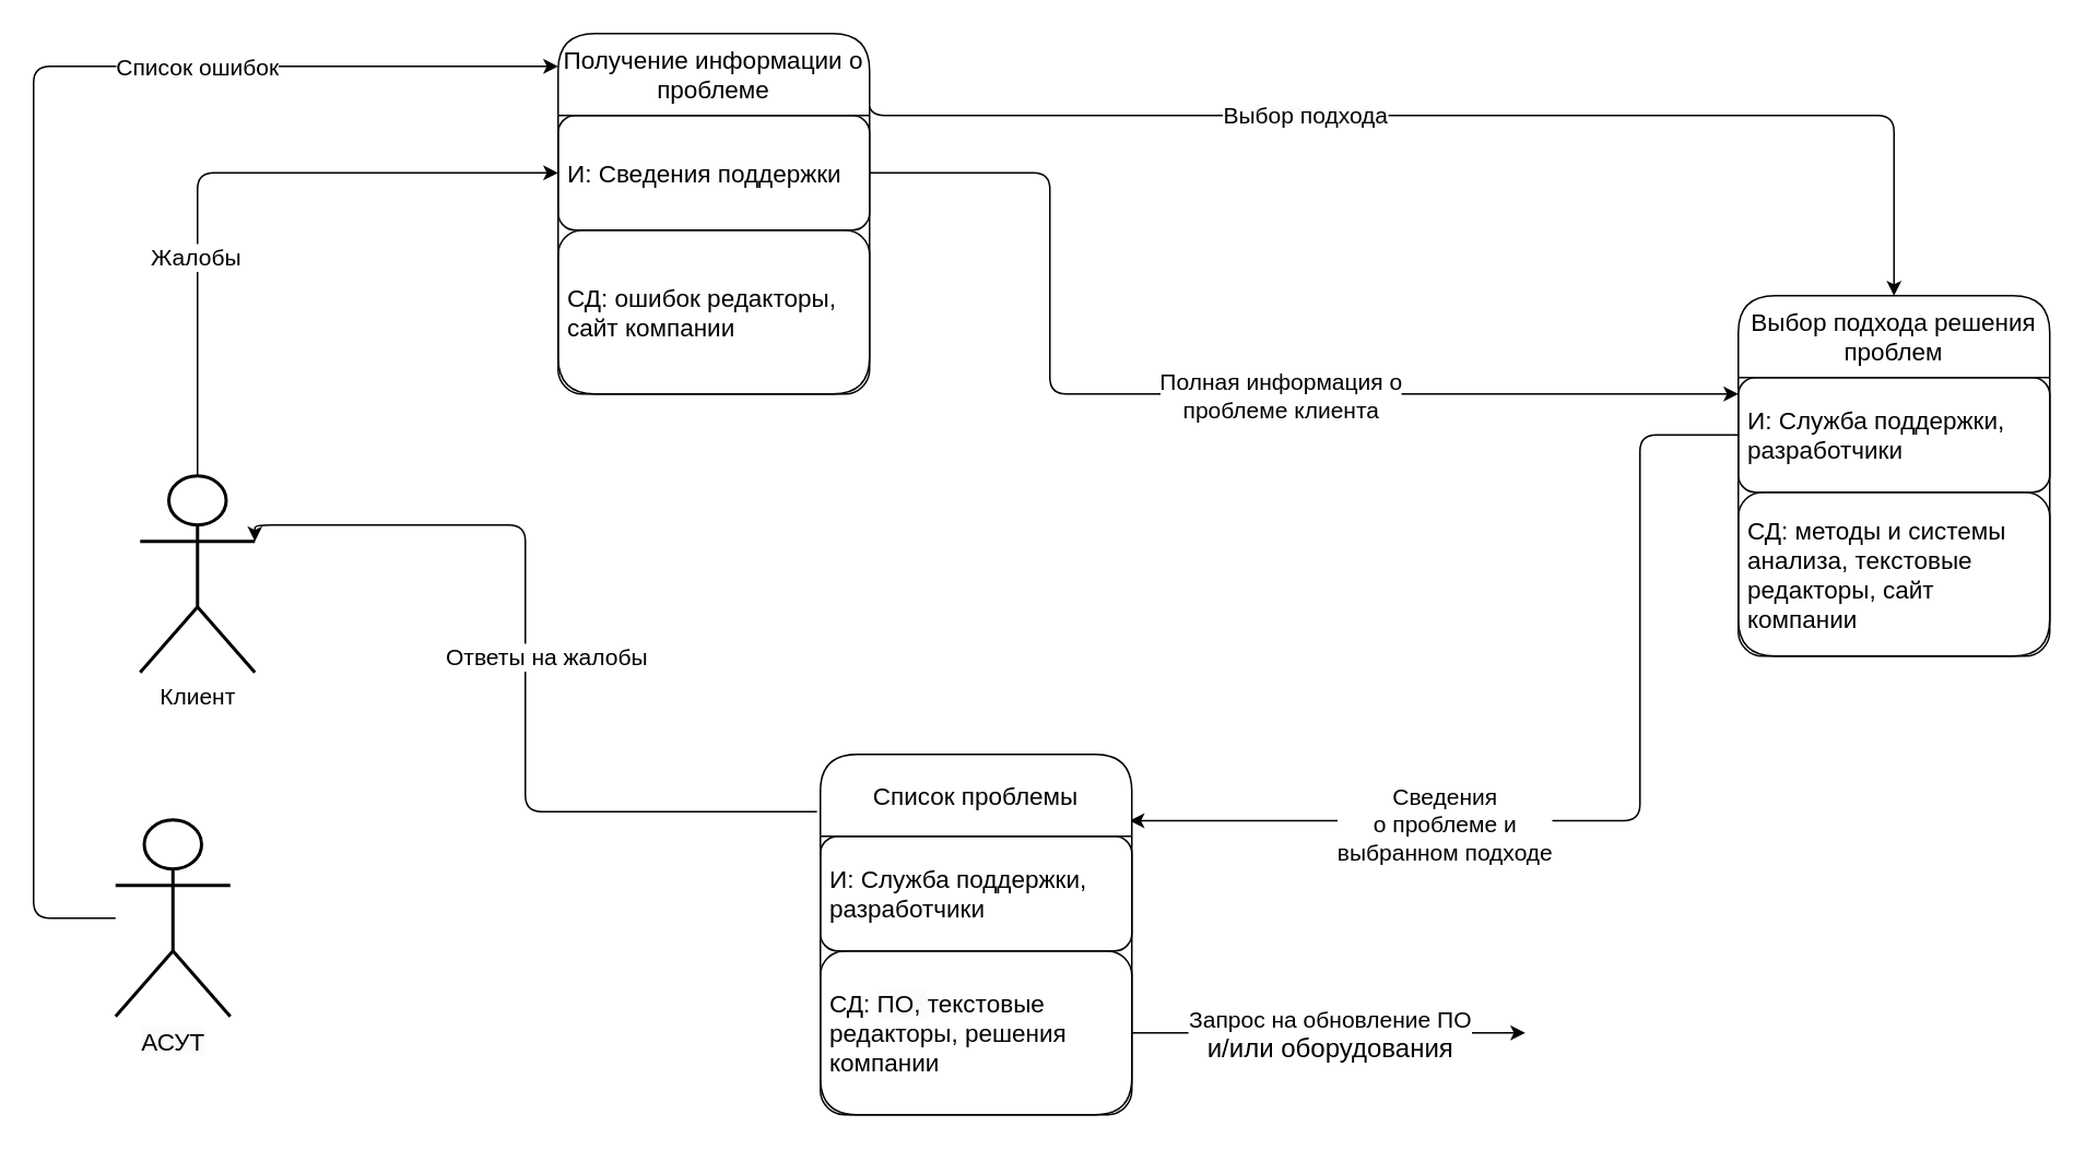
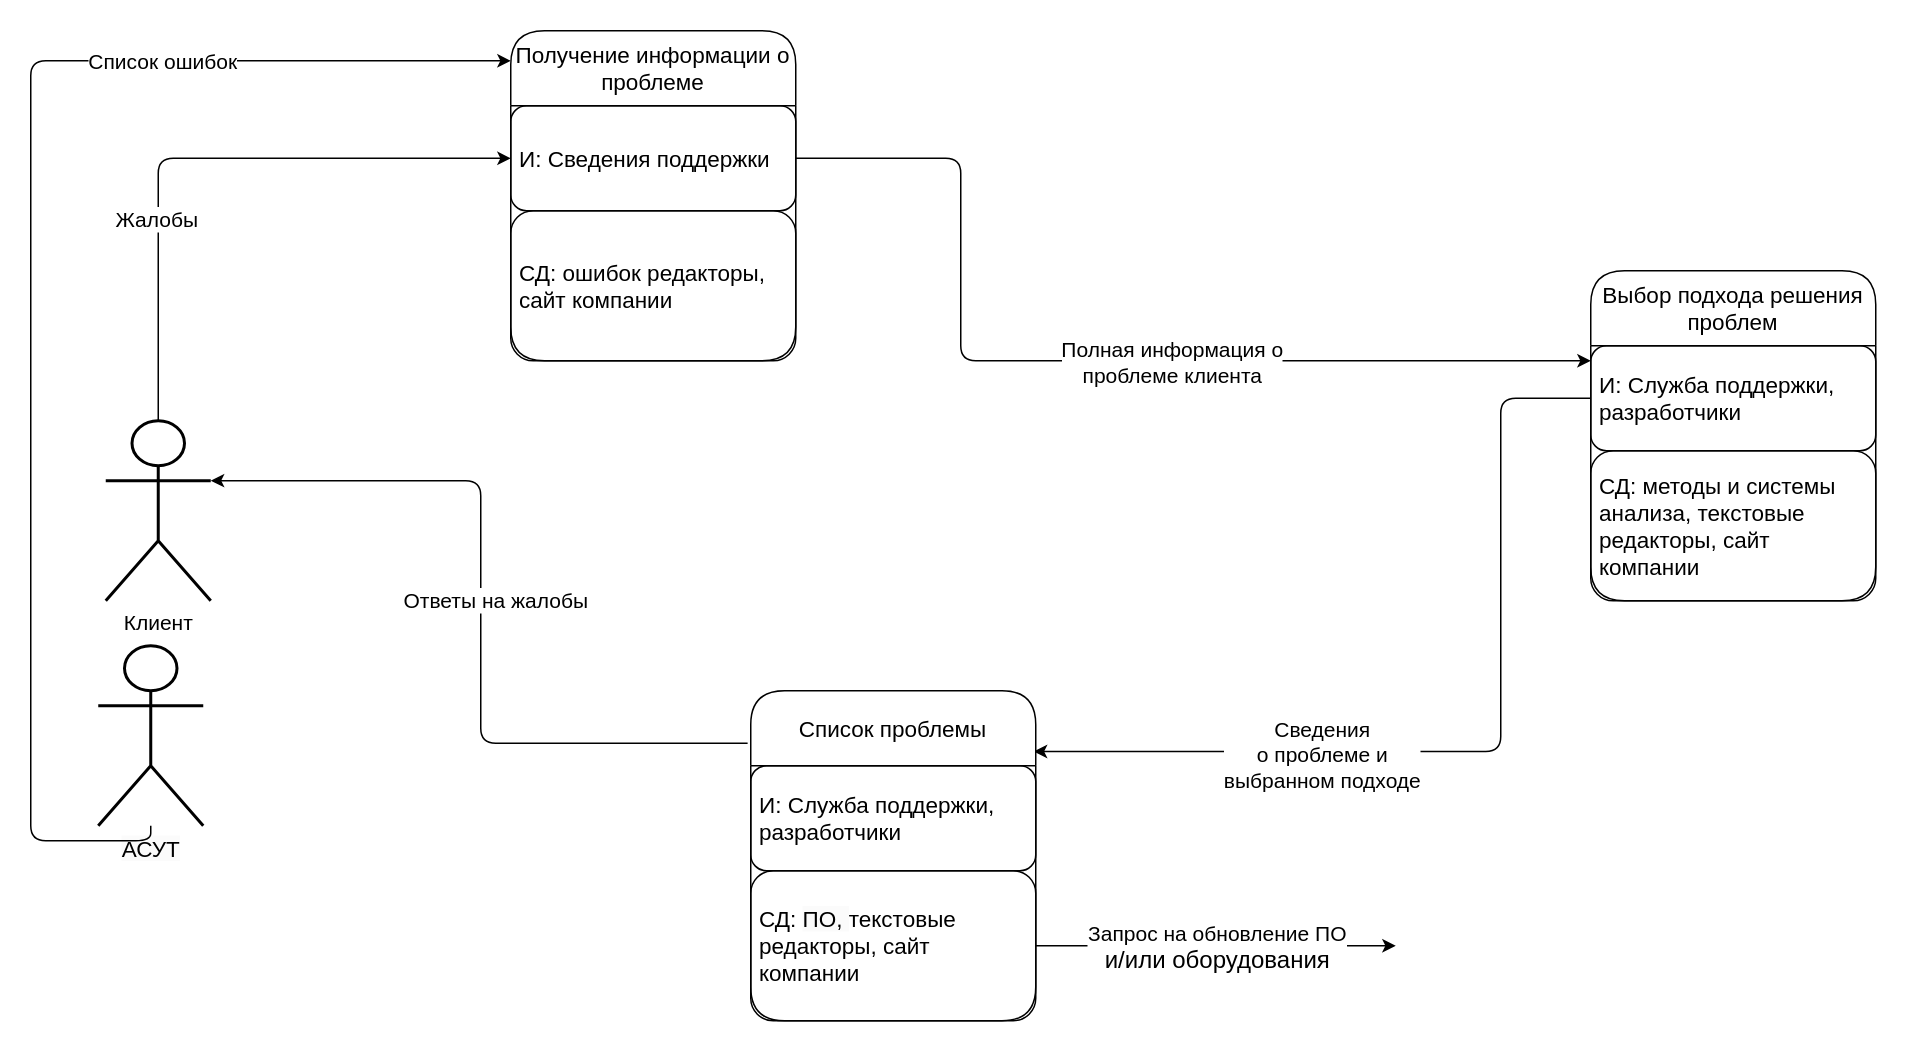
- <mxCell id="5" style="edgeStyle=orthogonalEdgeStyle;rounded=1;orthogonalLoop=1;jettySize=auto;html=1;exitX=0.995;exitY=0.109;exitDx=0;exitDy=0;exitPerimeter=0;entryX=0.5;entryY=0;entryDx=0;entryDy=0;" parent="1" source="7" target="14" edge="1"><mxGeometry relative="1" as="geometry"><Array as="points"><mxPoint x="529" y="70" /><mxPoint x="1155" y="70" /></Array><mxPoint x="850" y="40" as="sourcePoint" /></mxGeometry></mxCell>
- <mxCell id="6" value="&lt;span style=&quot;font-size: 14px;&quot;&gt;Выбор подхода&lt;/span&gt;" style="edgeLabel;html=1;align=center;verticalAlign=middle;resizable=0;points=[];rounded=1;" parent="5" vertex="1" connectable="0"><mxGeometry x="-0.091" y="1" relative="1" as="geometry"><mxPoint x="-54" as="offset" /></mxGeometry></mxCell>
- <mxCell id="4" value="&lt;font style=&quot;font-size: 14px;&quot;&gt;Клиент&lt;/font&gt;" style="shape=umlActor;verticalLabelPosition=bottom;verticalAlign=top;html=1;outlineConnect=0;strokeWidth=2;rounded=1;" parent="1" vertex="1"><mxGeometry x="85" y="290" width="70" height="120" as="geometry" /></mxCell>
+ <mxCell id="4" value="&lt;font style=&quot;font-size: 14px;&quot;&gt;Клиент&lt;/font&gt;" style="shape=umlActor;verticalLabelPosition=bottom;verticalAlign=top;html=1;outlineConnect=0;strokeWidth=2;rounded=1;" parent="1" vertex="1"><mxGeometry x="70" y="280" width="70" height="120" as="geometry" /></mxCell>
- <mxCell id="24" value="&lt;span style=&quot;font-size: 15px; text-align: left; text-wrap-mode: wrap; background-color: rgb(251, 251, 251);&quot;&gt;АСУТ&lt;/span&gt;" style="shape=umlActor;verticalLabelPosition=bottom;verticalAlign=top;html=1;outlineConnect=0;strokeWidth=2;rounded=1;" parent="1" vertex="1"><mxGeometry x="70" y="500" width="70" height="120" as="geometry" /></mxCell>
+ <mxCell id="24" value="&lt;span style=&quot;font-size: 15px; text-align: left; text-wrap-mode: wrap; background-color: rgb(251, 251, 251);&quot;&gt;АСУТ&lt;/span&gt;" style="shape=umlActor;verticalLabelPosition=bottom;verticalAlign=top;html=1;outlineConnect=0;strokeWidth=2;rounded=1;" parent="1" vertex="1"><mxGeometry x="65" y="430" width="70" height="120" as="geometry" /></mxCell>
- <mxCell id="23" value="&lt;p&gt;&lt;font style=&quot;font-size: 15px;&quot; face=&quot;Helvetica&quot;&gt;СД:&amp;nbsp;&lt;/font&gt;&lt;span style=&quot;background-color: rgb(251, 251, 251); font-size: 15px;&quot;&gt;ПО,&amp;nbsp;&lt;/span&gt;&lt;span style=&quot;font-size: 15px; background-color: initial;&quot;&gt;текстовые редакторы, решения компании&lt;/span&gt;&lt;/p&gt;" style="text;strokeColor=default;fillColor=none;align=left;verticalAlign=middle;spacingLeft=4;spacingRight=4;overflow=hidden;points=[[0,0.5],[1,0.5]];portConstraint=eastwest;rotatable=0;whiteSpace=wrap;html=1;rounded=1;" parent="19" vertex="1"><mxGeometry y="120" width="190" height="100" as="geometry" /></mxCell>
+ <mxCell id="23" value="&lt;p&gt;&lt;font style=&quot;font-size: 15px;&quot; face=&quot;Helvetica&quot;&gt;СД:&amp;nbsp;&lt;/font&gt;&lt;span style=&quot;background-color: rgb(251, 251, 251); font-size: 15px;&quot;&gt;ПО,&amp;nbsp;&lt;/span&gt;&lt;span style=&quot;font-size: 15px; background-color: initial;&quot;&gt;текстовые редакторы, сайт компании&lt;/span&gt;&lt;/p&gt;" style="text;strokeColor=default;fillColor=none;align=left;verticalAlign=middle;spacingLeft=4;spacingRight=4;overflow=hidden;points=[[0,0.5],[1,0.5]];portConstraint=eastwest;rotatable=0;whiteSpace=wrap;html=1;rounded=1;" parent="19" vertex="1"><mxGeometry y="120" width="190" height="100" as="geometry" /></mxCell>
